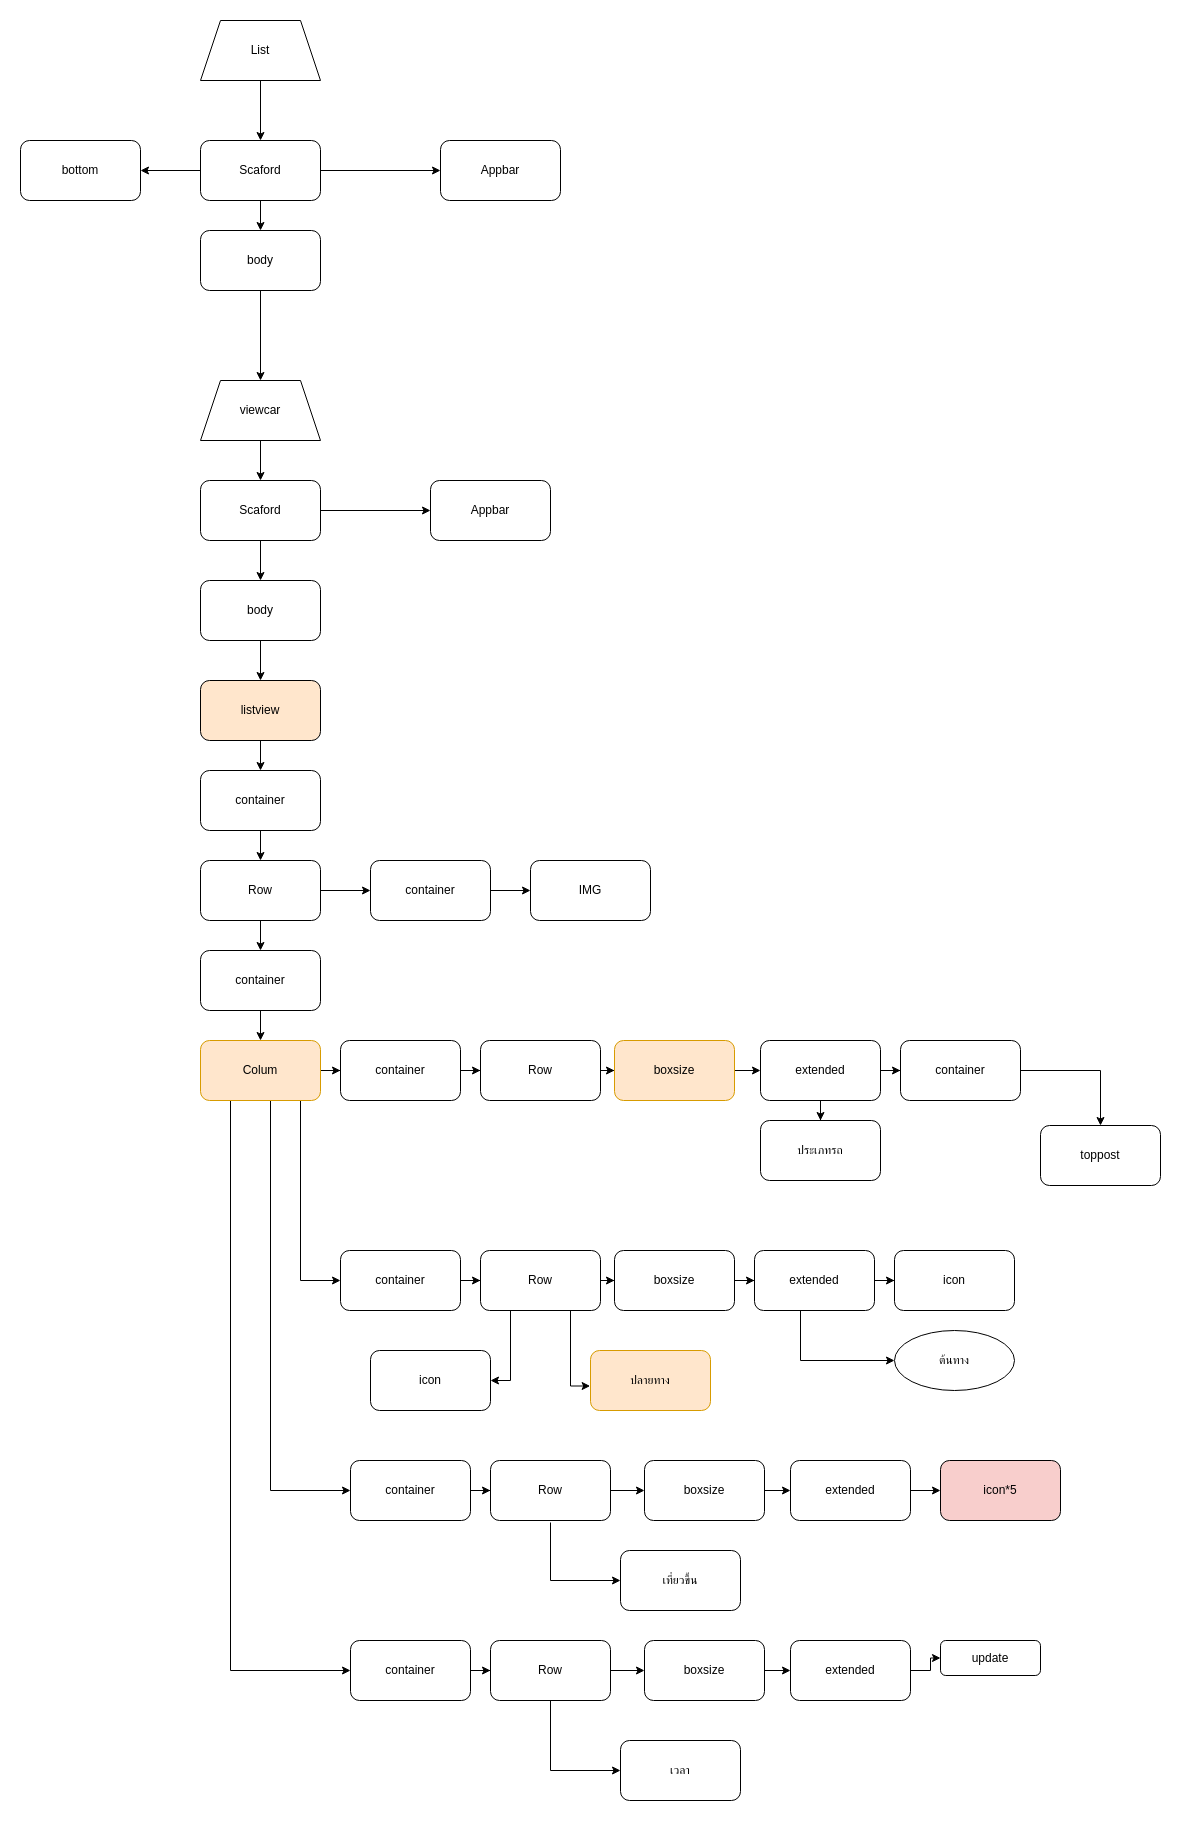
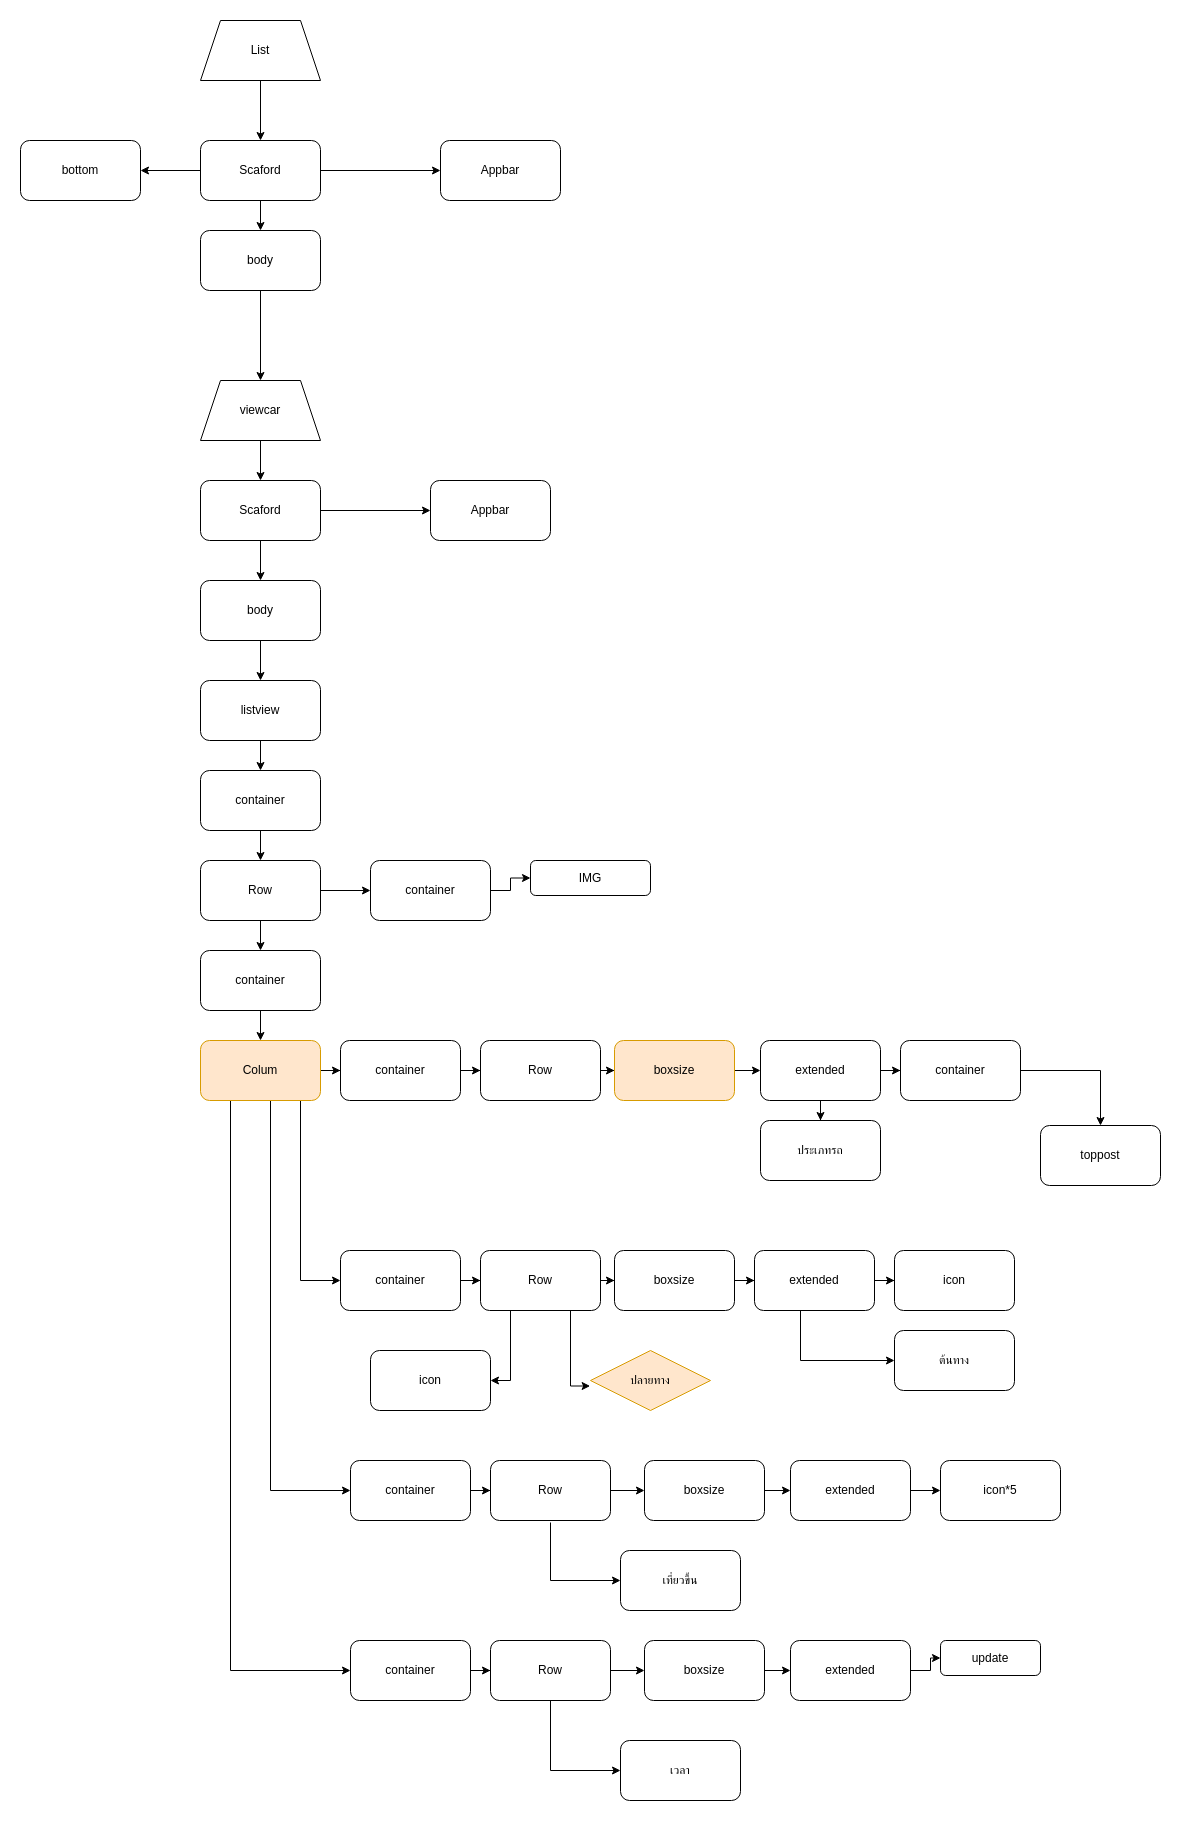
- <mxCell id="17" value="listview" style="rounded=1;whiteSpace=wrap;html=1;fillColor=#ffe6cc;" vertex="1" parent="1"><mxGeometry x="200" y="680" width="120" height="60" as="geometry" /></mxCell>
+ <mxCell id="17" value="listview" style="rounded=1;whiteSpace=wrap;html=1;" vertex="1" parent="1"><mxGeometry x="200" y="680" width="120" height="60" as="geometry" /></mxCell>
- <mxCell id="29" value="IMG" style="rounded=1;whiteSpace=wrap;html=1;" vertex="1" parent="1"><mxGeometry x="530" y="860" width="120" height="60" as="geometry" /></mxCell>
+ <mxCell id="29" value="IMG" style="rounded=1;whiteSpace=wrap;html=1;" vertex="1" parent="1"><mxGeometry x="530" y="860" width="120" height="35" as="geometry" /></mxCell>
- <mxCell id="61" value="ต้นทาง" style="ellipse;whiteSpace=wrap;html=1;" vertex="1" parent="1"><mxGeometry x="894" y="1330" width="120" height="60" as="geometry" /></mxCell>
+ <mxCell id="61" value="ต้นทาง" style="rounded=1;whiteSpace=wrap;html=1;" vertex="1" parent="1"><mxGeometry x="894" y="1330" width="120" height="60" as="geometry" /></mxCell>
- <mxCell id="59" value="ปลายทาง" style="rounded=1;whiteSpace=wrap;html=1;fillColor=#ffe6cc;strokeColor=#d79b00;" vertex="1" parent="1"><mxGeometry x="590" y="1350" width="120" height="60" as="geometry" /></mxCell>
+ <mxCell id="59" value="ปลายทาง" style="rhombus;whiteSpace=wrap;html=1;fillColor=#ffe6cc;strokeColor=#d79b00;" vertex="1" parent="1"><mxGeometry x="590" y="1350" width="120" height="60" as="geometry" /></mxCell>
- <mxCell id="72" value="icon*5" style="rounded=1;whiteSpace=wrap;html=1;fillColor=#f8cecc;" vertex="1" parent="1"><mxGeometry x="940" y="1460" width="120" height="60" as="geometry" /></mxCell>
+ <mxCell id="72" value="icon*5" style="rounded=1;whiteSpace=wrap;html=1;" vertex="1" parent="1"><mxGeometry x="940" y="1460" width="120" height="60" as="geometry" /></mxCell>
